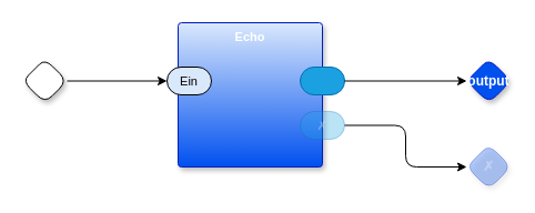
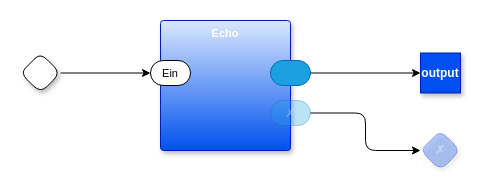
- <mxCell id="7" value="Ein" style="rounded=1;whiteSpace=wrap;html=1;sketch=0;points=[[0,0.5,0,0,0],[1,0.5,0,0,0]];arcSize=50;fontFamily=Helvetica;fontSize=11;fontColor=default;fillColor=#dae8fc;" parent="4" vertex="1"><mxGeometry x="-10" y="40" width="40" height="25" as="geometry" /></mxCell>
+ <mxCell id="7" value="Ein" style="rounded=1;whiteSpace=wrap;html=1;sketch=0;points=[[0,0.5,0,0,0],[1,0.5,0,0,0]];arcSize=50;fontFamily=Helvetica;fontSize=11;fontColor=default;" parent="4" vertex="1"><mxGeometry x="-10" y="40" width="40" height="25" as="geometry" /></mxCell>
- <mxCell id="8" value="output" style="rhombus;whiteSpace=wrap;html=1;rounded=1;fontStyle=1;glass=0;sketch=0;fontSize=12;points=[[0,0.5,0,0,0],[0.5,0,0,0,0],[0.5,1,0,0,0],[1,0.5,0,0,0]];shadow=1;fillColor=#0050ef;fontColor=#ffffff;strokeColor=#001DBC;fontFamily=Helvetica;" parent="1" vertex="1"><mxGeometry x="420" y="52.5" width="40" height="40" as="geometry" /></mxCell>
+ <mxCell id="8" value="output" style="whiteSpace=wrap;html=1;fontStyle=1;glass=0;sketch=0;fontSize=12;points=[[0,0.5,0,0,0],[0.5,0,0,0,0],[0.5,1,0,0,0],[1,0.5,0,0,0]];shadow=1;fillColor=#0050ef;fontColor=#ffffff;strokeColor=#001DBC;fontFamily=Helvetica;rounded=0;" parent="1" vertex="1"><mxGeometry x="420" y="52.5" width="40" height="40" as="geometry" /></mxCell>
